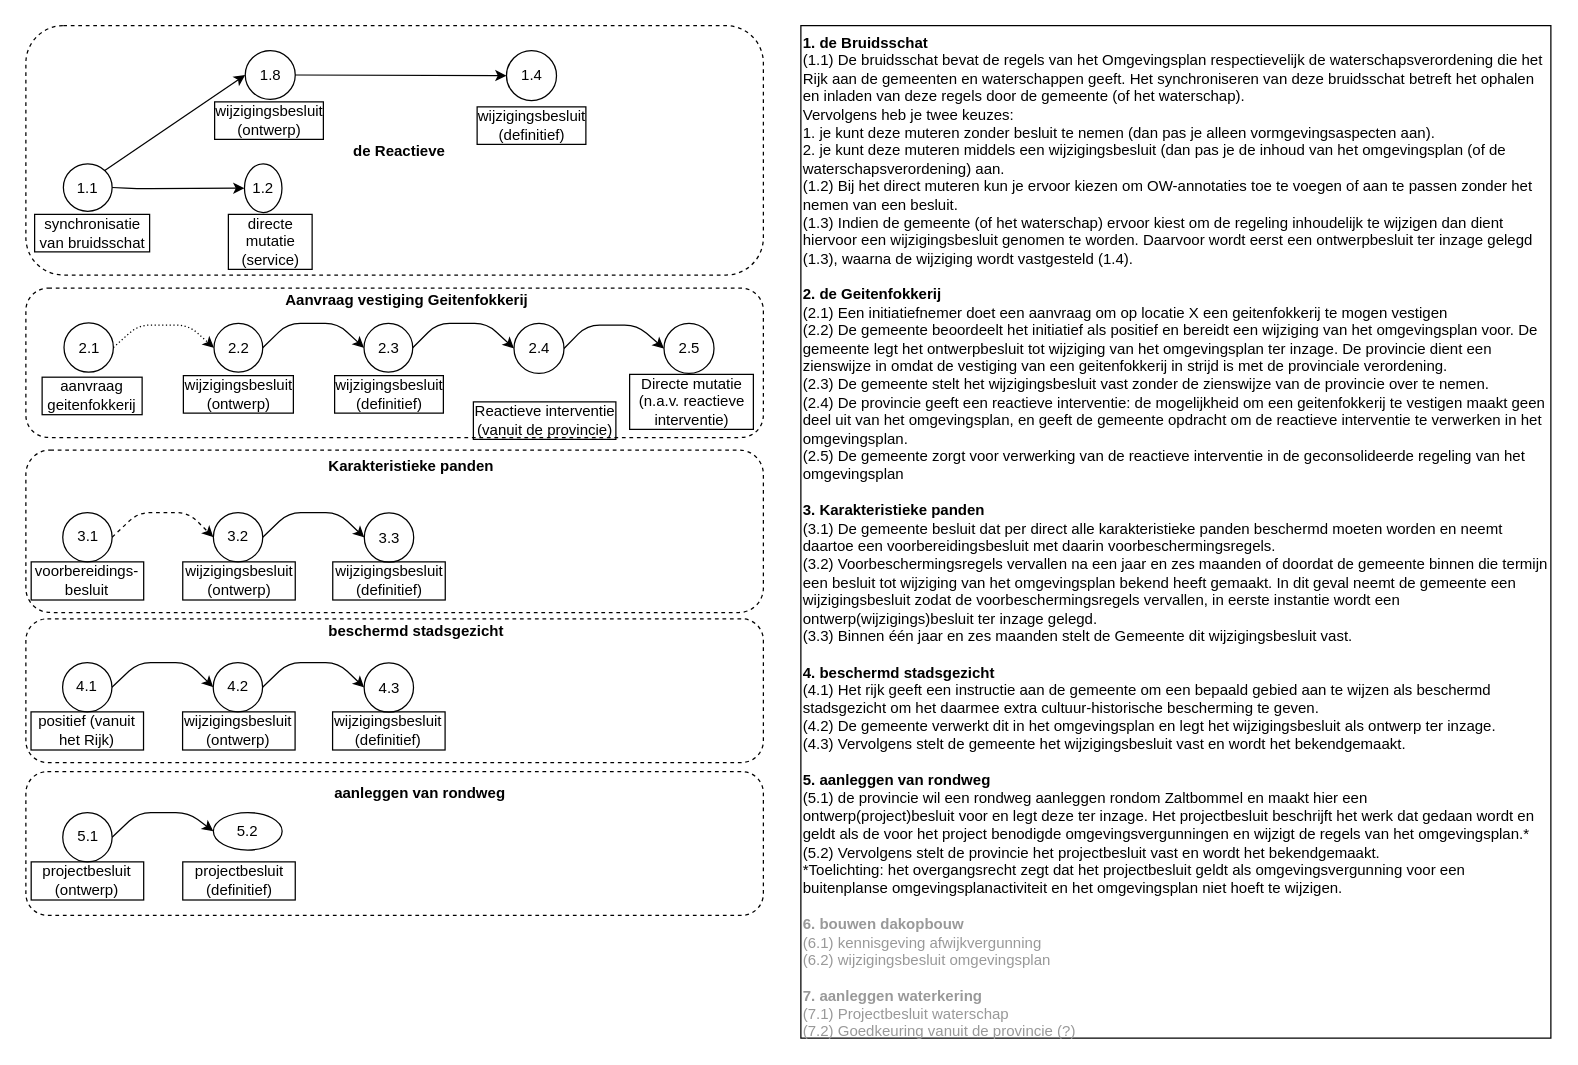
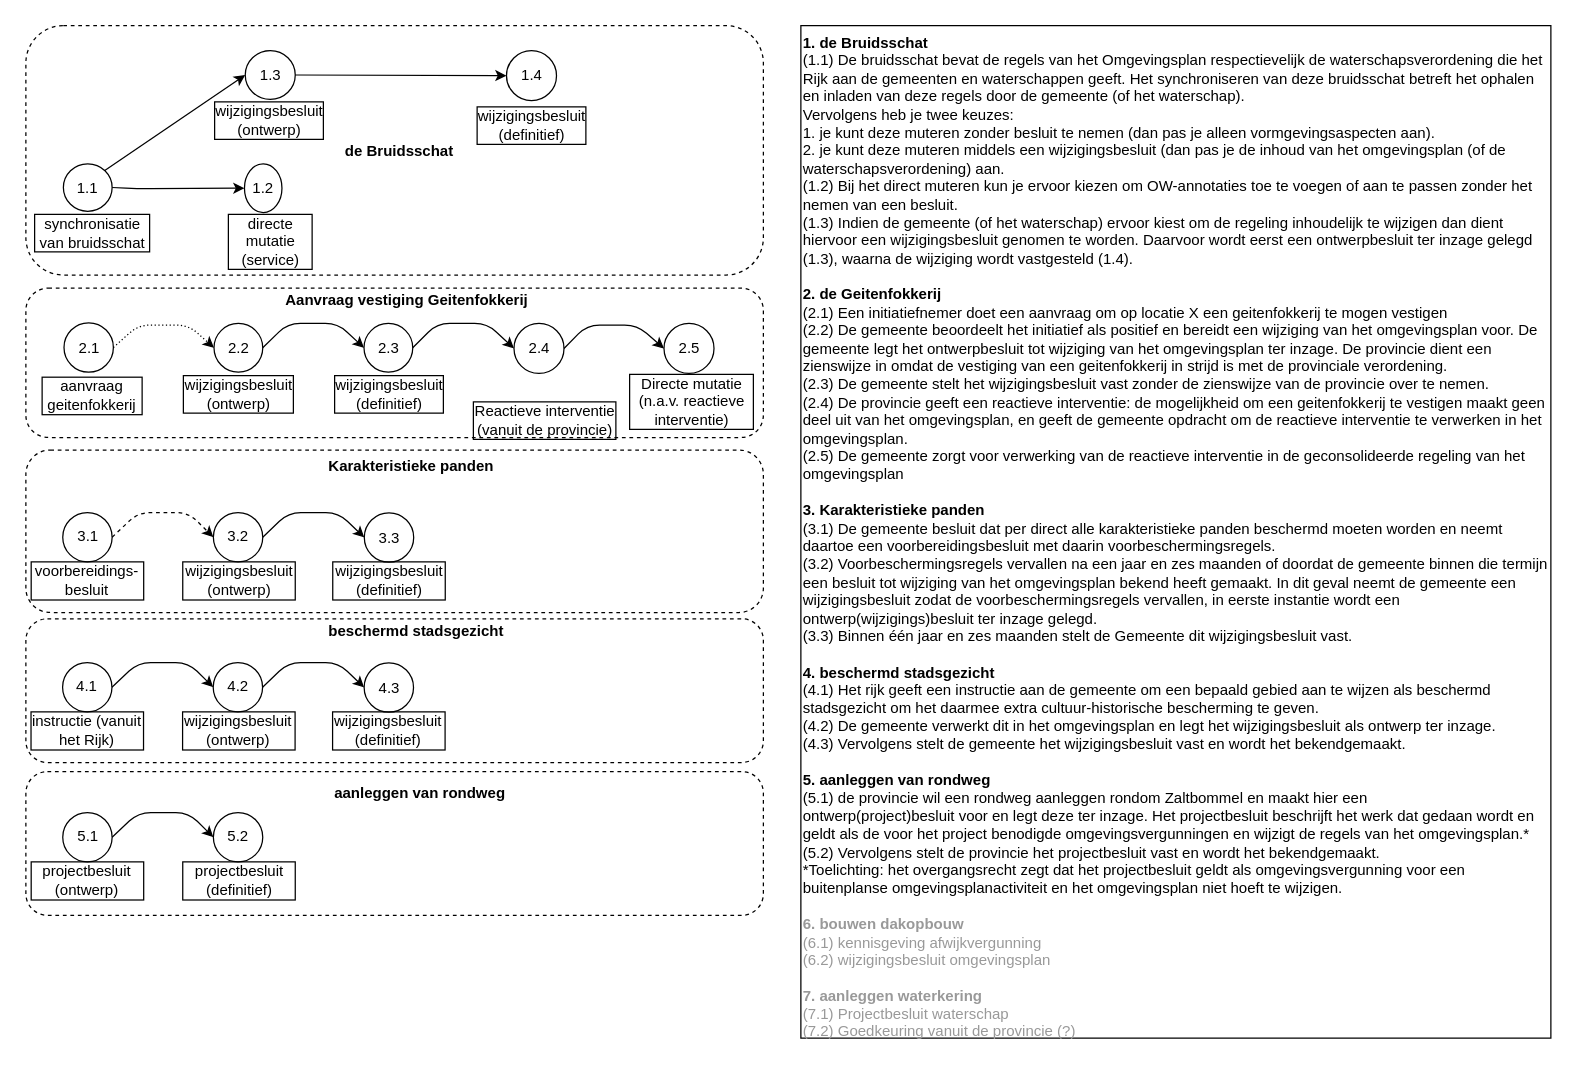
- <mxCell id="11" value="1.8" style="ellipse;whiteSpace=wrap;html=1;aspect=fixed;" parent="1" vertex="1"><mxGeometry x="195.5" y="40" width="40" height="39" as="geometry" /></mxCell>
+ <mxCell id="11" value="1.3" style="ellipse;whiteSpace=wrap;html=1;aspect=fixed;" parent="1" vertex="1"><mxGeometry x="195.5" y="40" width="40" height="39" as="geometry" /></mxCell>
- <mxCell id="25" value="de Reactieve" style="text;html=1;strokeColor=none;fillColor=none;align=center;verticalAlign=middle;whiteSpace=wrap;rounded=0;fontStyle=1" parent="1" vertex="1"><mxGeometry x="263.5" y="110.5" width="110" height="20" as="geometry" /></mxCell>
+ <mxCell id="25" value="de Bruidsschat" style="text;html=1;strokeColor=none;fillColor=none;align=center;verticalAlign=middle;whiteSpace=wrap;rounded=0;fontStyle=1" parent="1" vertex="1"><mxGeometry x="263.5" y="110.5" width="110" height="20" as="geometry" /></mxCell>
- <mxCell id="48" value="positief (vanuit het Rijk)" style="text;html=1;fillColor=none;align=center;verticalAlign=middle;whiteSpace=wrap;rounded=0;strokeColor=#000000;fontStyle=0" parent="1" vertex="1"><mxGeometry x="24.12" y="569" width="90" height="30.5" as="geometry" /></mxCell>
+ <mxCell id="48" value="instructie (vanuit het Rijk)" style="text;html=1;fillColor=none;align=center;verticalAlign=middle;whiteSpace=wrap;rounded=0;strokeColor=#000000;fontStyle=0" parent="1" vertex="1"><mxGeometry x="24.12" y="569" width="90" height="30.5" as="geometry" /></mxCell>
- <mxCell id="53" value="5.2" style="ellipse;whiteSpace=wrap;html=1;aspect=fixed;" parent="1" vertex="1"><mxGeometry x="170" y="649.5" width="55" height="30" as="geometry" /></mxCell>
+ <mxCell id="53" value="5.2" style="ellipse;whiteSpace=wrap;html=1;aspect=fixed;" parent="1" vertex="1"><mxGeometry x="170" y="649.5" width="39.5" height="39.5" as="geometry" /></mxCell>
